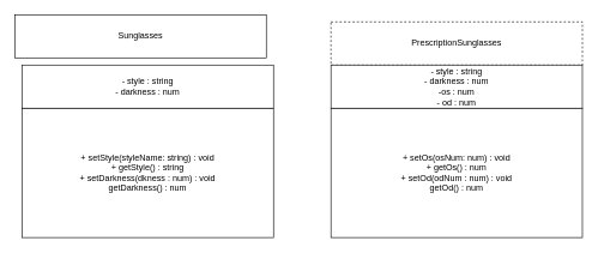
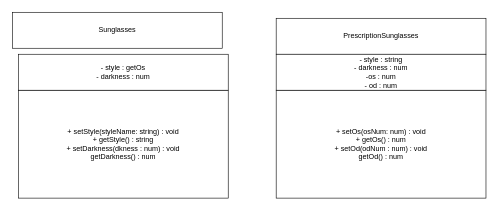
- <mxCell id="5" value="PrescriptionSunglasses" style="whiteSpace=wrap;html=1;dashed=1;" vertex="1" parent="1"><mxGeometry x="460" y="30" width="350" height="60" as="geometry" /></mxCell>
+ <mxCell id="5" value="PrescriptionSunglasses" style="whiteSpace=wrap;html=1;" vertex="1" parent="1"><mxGeometry x="460" y="30" width="350" height="60" as="geometry" /></mxCell>
- <mxCell id="4" value="- style : string&lt;br&gt;- darkness : num" style="whiteSpace=wrap;html=1;" vertex="1" parent="1"><mxGeometry x="30" y="90" width="350" height="60" as="geometry" /></mxCell>
+ <mxCell id="4" value="- style : getOs&lt;br&gt;- darkness : num" style="whiteSpace=wrap;html=1;" vertex="1" parent="1"><mxGeometry x="30" y="90" width="350" height="60" as="geometry" /></mxCell>
